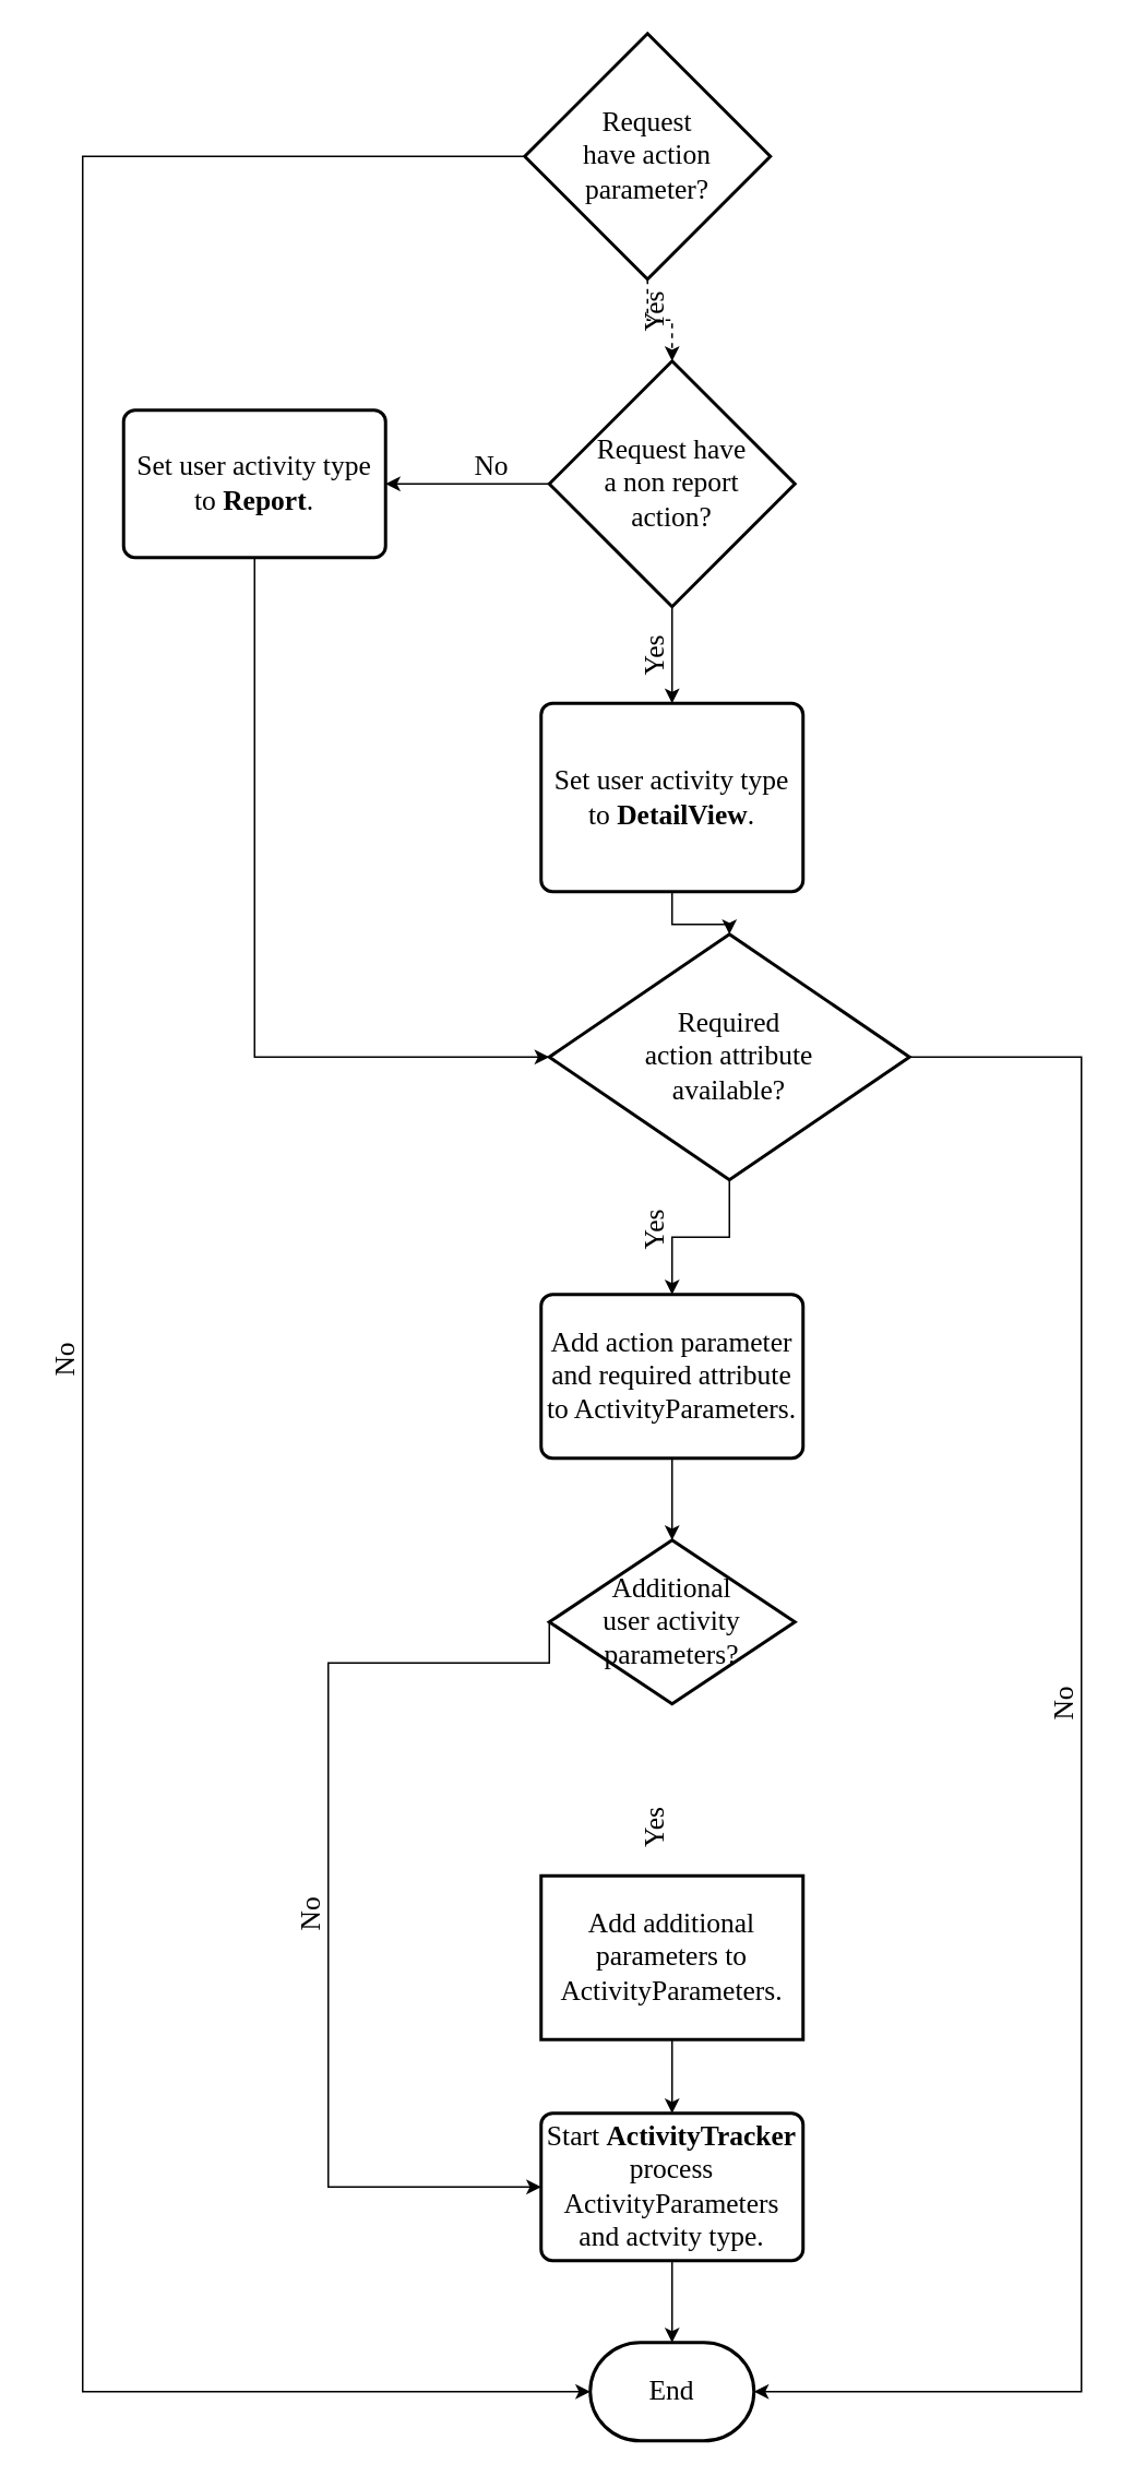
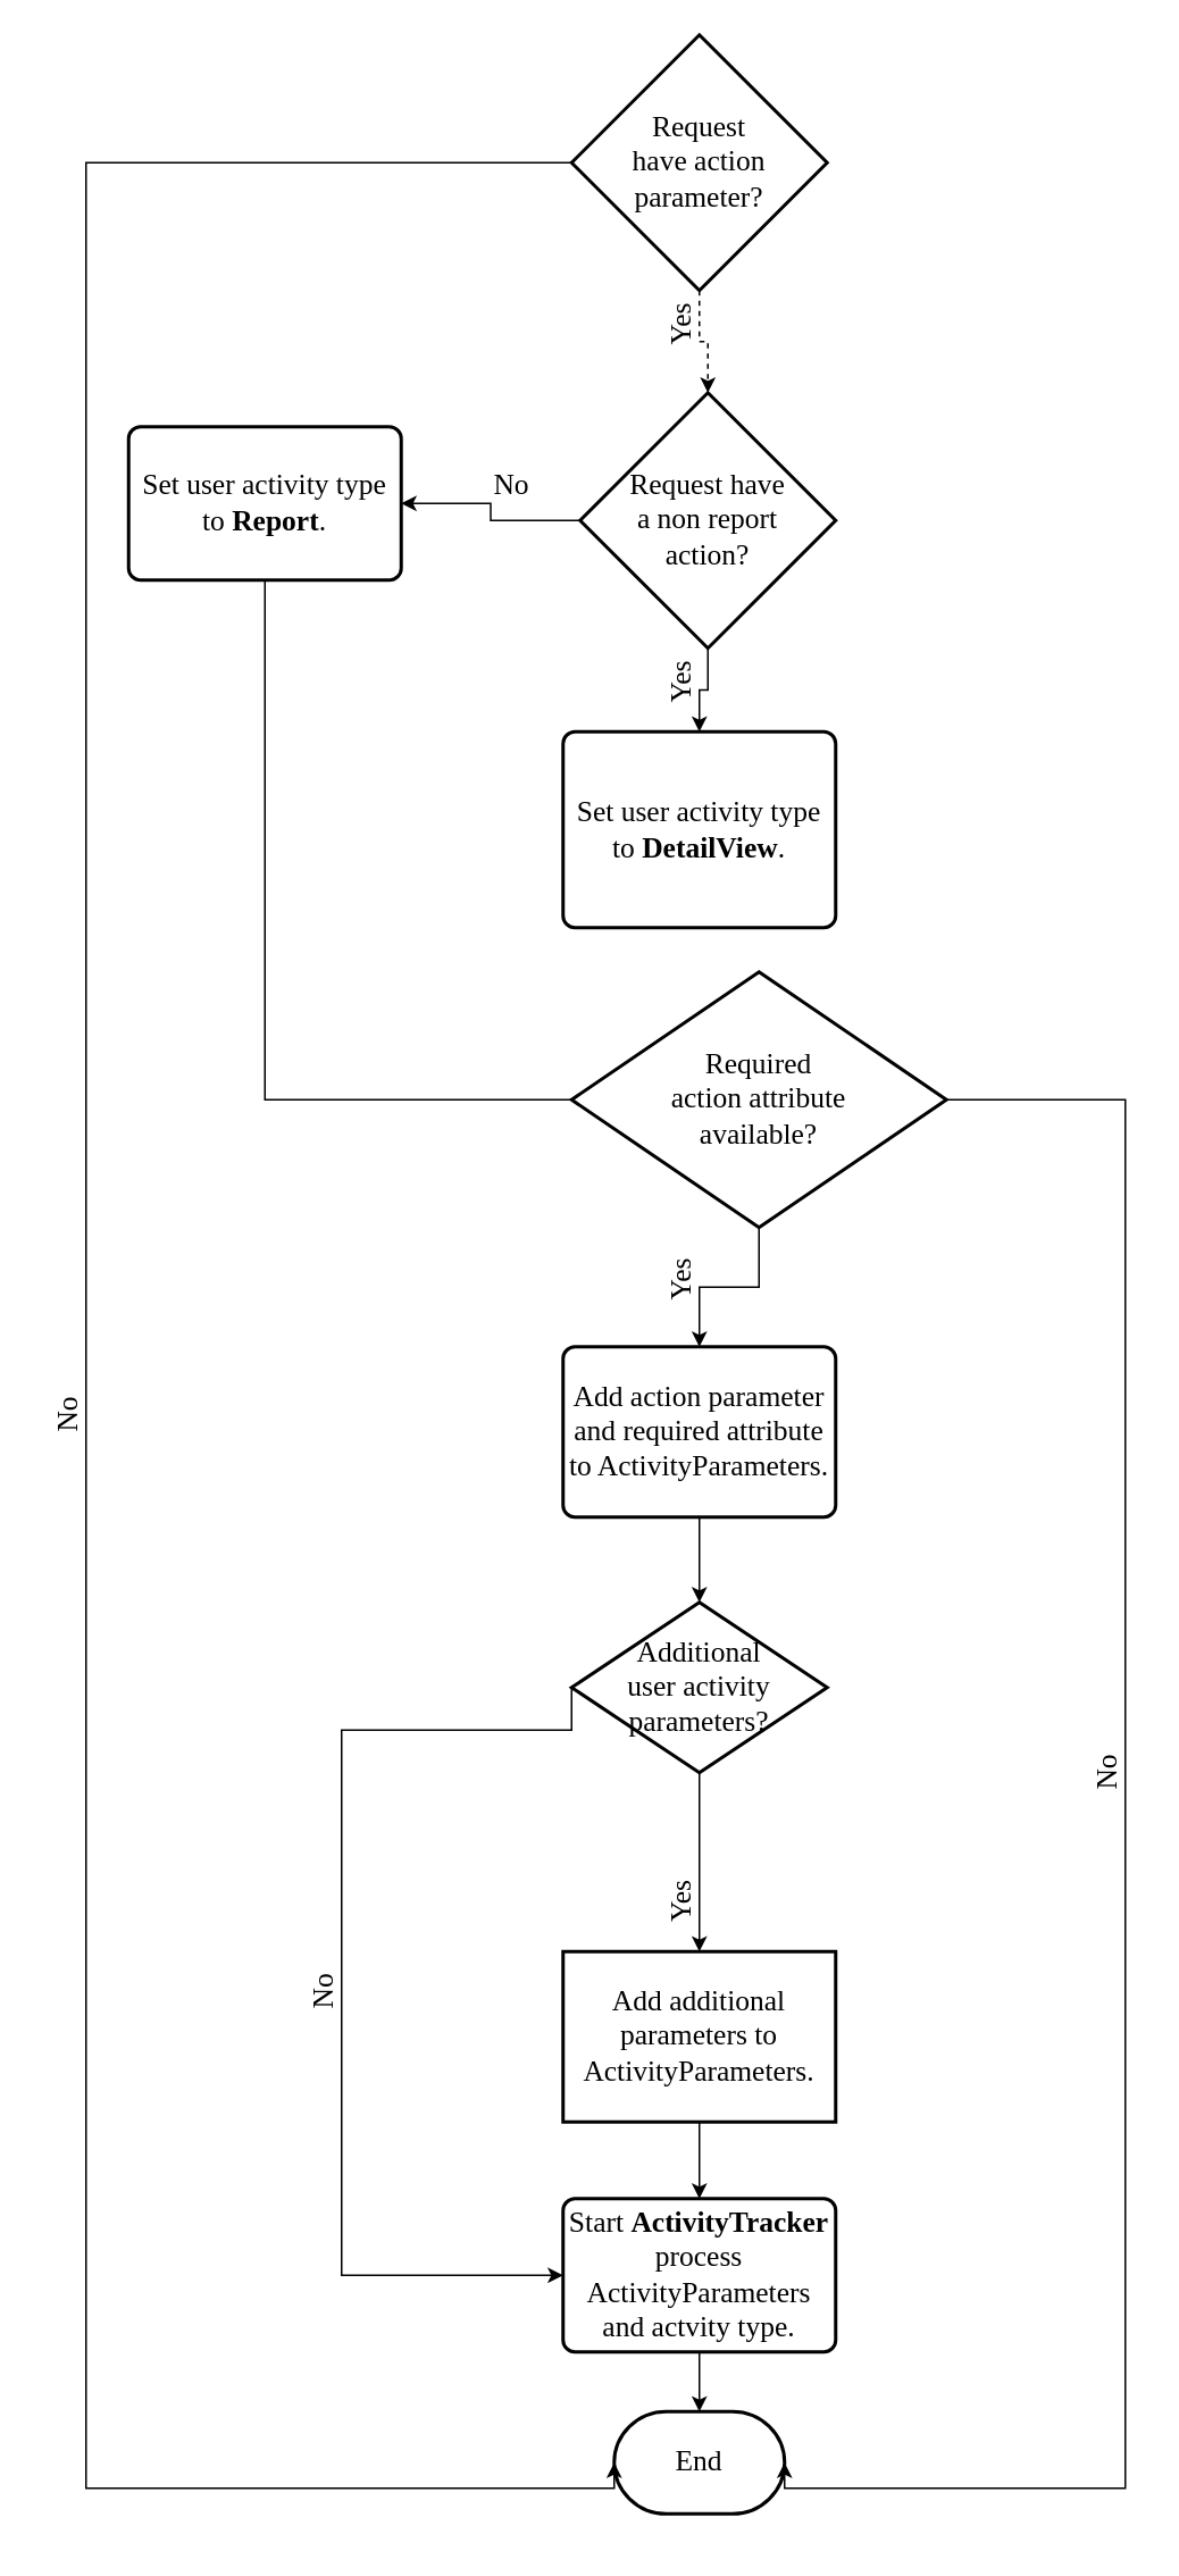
- <mxCell id="9" value="Request &lt;br&gt;have action parameter?" style="strokeWidth=2;html=1;shape=mxgraph.flowchart.decision;whiteSpace=wrap;fontFamily=Times New Roman;fillColor=none;fontSize=17;" vertex="1" parent="1"><mxGeometry x="320" y="20" width="150" height="150" as="geometry" /></mxCell>
+ <mxCell id="9" value="Request &lt;br&gt;have action parameter?" style="strokeWidth=2;html=1;shape=mxgraph.flowchart.decision;whiteSpace=wrap;fontFamily=Times New Roman;fillColor=none;fontSize=17;" vertex="1" parent="1"><mxGeometry x="335" y="20" width="150" height="150" as="geometry" /></mxCell>
- <mxCell id="4" value="Request have &lt;br&gt;a&amp;nbsp;non report &lt;br&gt;action?" style="strokeWidth=2;html=1;shape=mxgraph.flowchart.decision;whiteSpace=wrap;fontFamily=Times New Roman;fillColor=none;fontSize=17;" vertex="1" parent="1"><mxGeometry x="335" y="220" width="150" height="150" as="geometry" /></mxCell>
+ <mxCell id="4" value="Request have &lt;br&gt;a&amp;nbsp;non report &lt;br&gt;action?" style="strokeWidth=2;html=1;shape=mxgraph.flowchart.decision;whiteSpace=wrap;fontFamily=Times New Roman;fillColor=none;fontSize=17;" vertex="1" parent="1"><mxGeometry x="340" y="230" width="150" height="150" as="geometry" /></mxCell>
- <mxCell id="15" style="edgeStyle=orthogonalEdgeStyle;rounded=0;orthogonalLoop=1;jettySize=auto;html=1;exitX=0.5;exitY=1;exitDx=0;exitDy=0;entryX=0.5;entryY=0;entryDx=0;entryDy=0;entryPerimeter=0;fontFamily=Times New Roman;fontSize=17;" edge="1" parent="1" source="16" target="22"><mxGeometry relative="1" as="geometry" /></mxCell>
- <mxCell id="25" style="edgeStyle=orthogonalEdgeStyle;rounded=0;orthogonalLoop=1;jettySize=auto;html=1;exitX=0.5;exitY=1;exitDx=0;exitDy=0;entryX=0;entryY=0.5;entryDx=0;entryDy=0;entryPerimeter=0;fontFamily=Times New Roman;fontSize=17;" edge="1" parent="1" source="26" target="22"><mxGeometry relative="1" as="geometry" /></mxCell>
+ <mxCell id="25" style="edgeStyle=orthogonalEdgeStyle;rounded=0;orthogonalLoop=1;jettySize=auto;html=1;exitX=0.5;exitY=1;exitDx=0;exitDy=0;entryX=0;entryY=0.5;entryDx=0;entryDy=0;entryPerimeter=0;fontFamily=Times New Roman;fontSize=17;endArrow=none;" edge="1" parent="1" source="26" target="22"><mxGeometry relative="1" as="geometry" /></mxCell>
+ <mxCell id="18" style="edgeStyle=orthogonalEdgeStyle;rounded=0;orthogonalLoop=1;jettySize=auto;html=1;exitX=0.5;exitY=1;exitDx=0;exitDy=0;exitPerimeter=0;fontFamily=Times New Roman;fontSize=17;" edge="1" parent="1" source="19" target="28"><mxGeometry relative="1" as="geometry" /></mxCell>
- <mxCell id="12" value="End" style="strokeWidth=2;html=1;shape=mxgraph.flowchart.terminator;whiteSpace=wrap;fillColor=none;fontFamily=Times New Roman;fontSize=17;" vertex="1" parent="1"><mxGeometry x="360" y="1430" width="100" height="60" as="geometry" /></mxCell>
+ <mxCell id="12" value="End" style="strokeWidth=2;html=1;shape=mxgraph.flowchart.terminator;whiteSpace=wrap;fillColor=none;fontFamily=Times New Roman;fontSize=17;" vertex="1" parent="1"><mxGeometry x="360" y="1415" width="100" height="60" as="geometry" /></mxCell>
